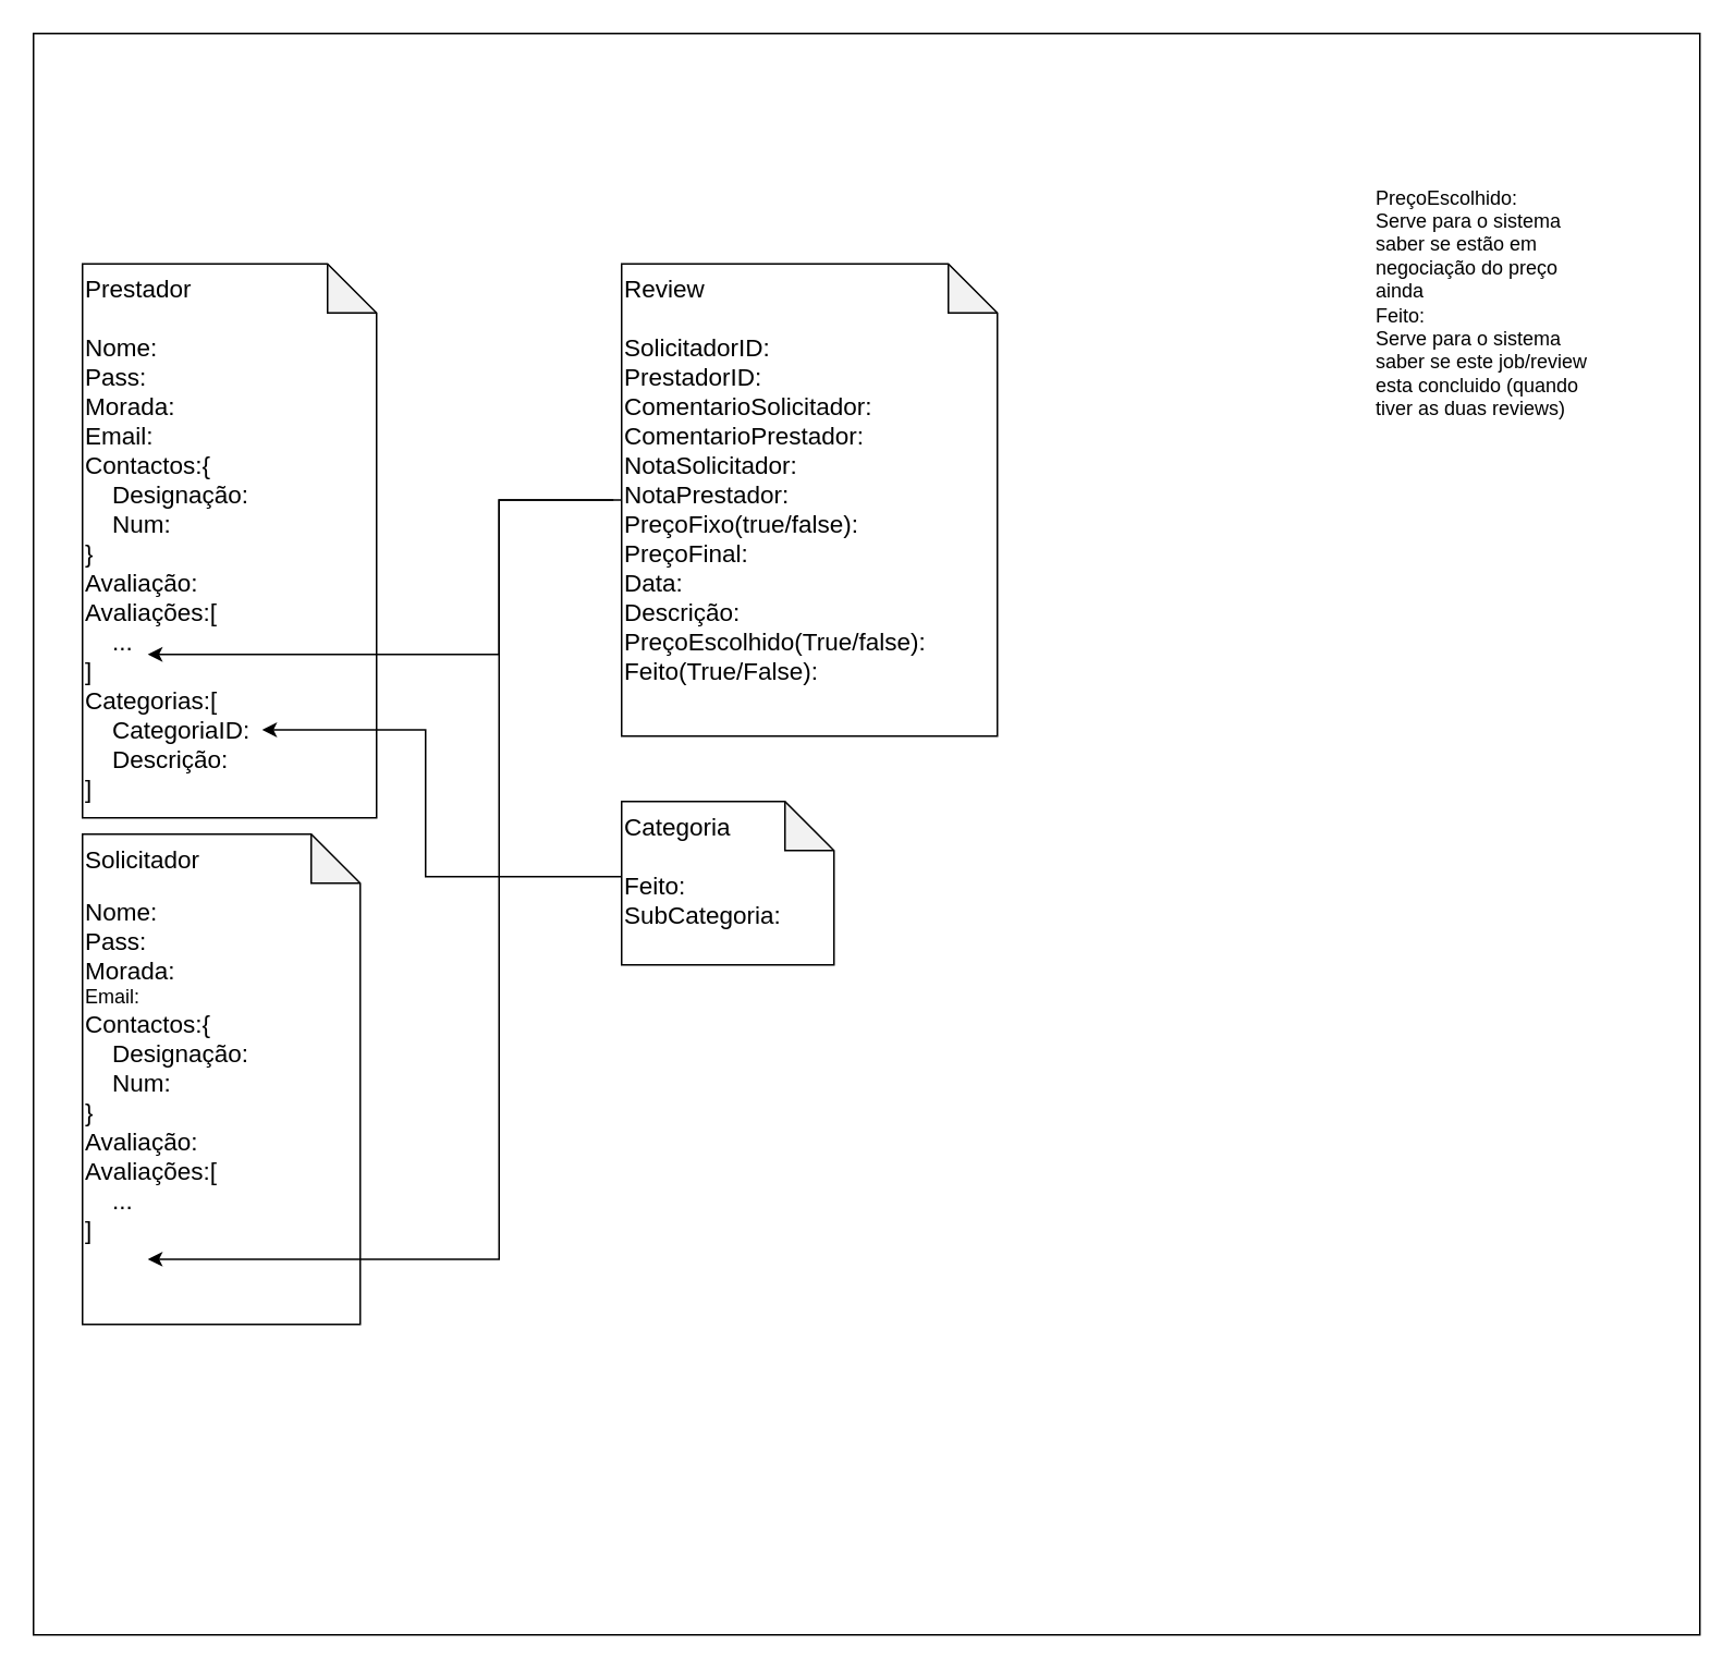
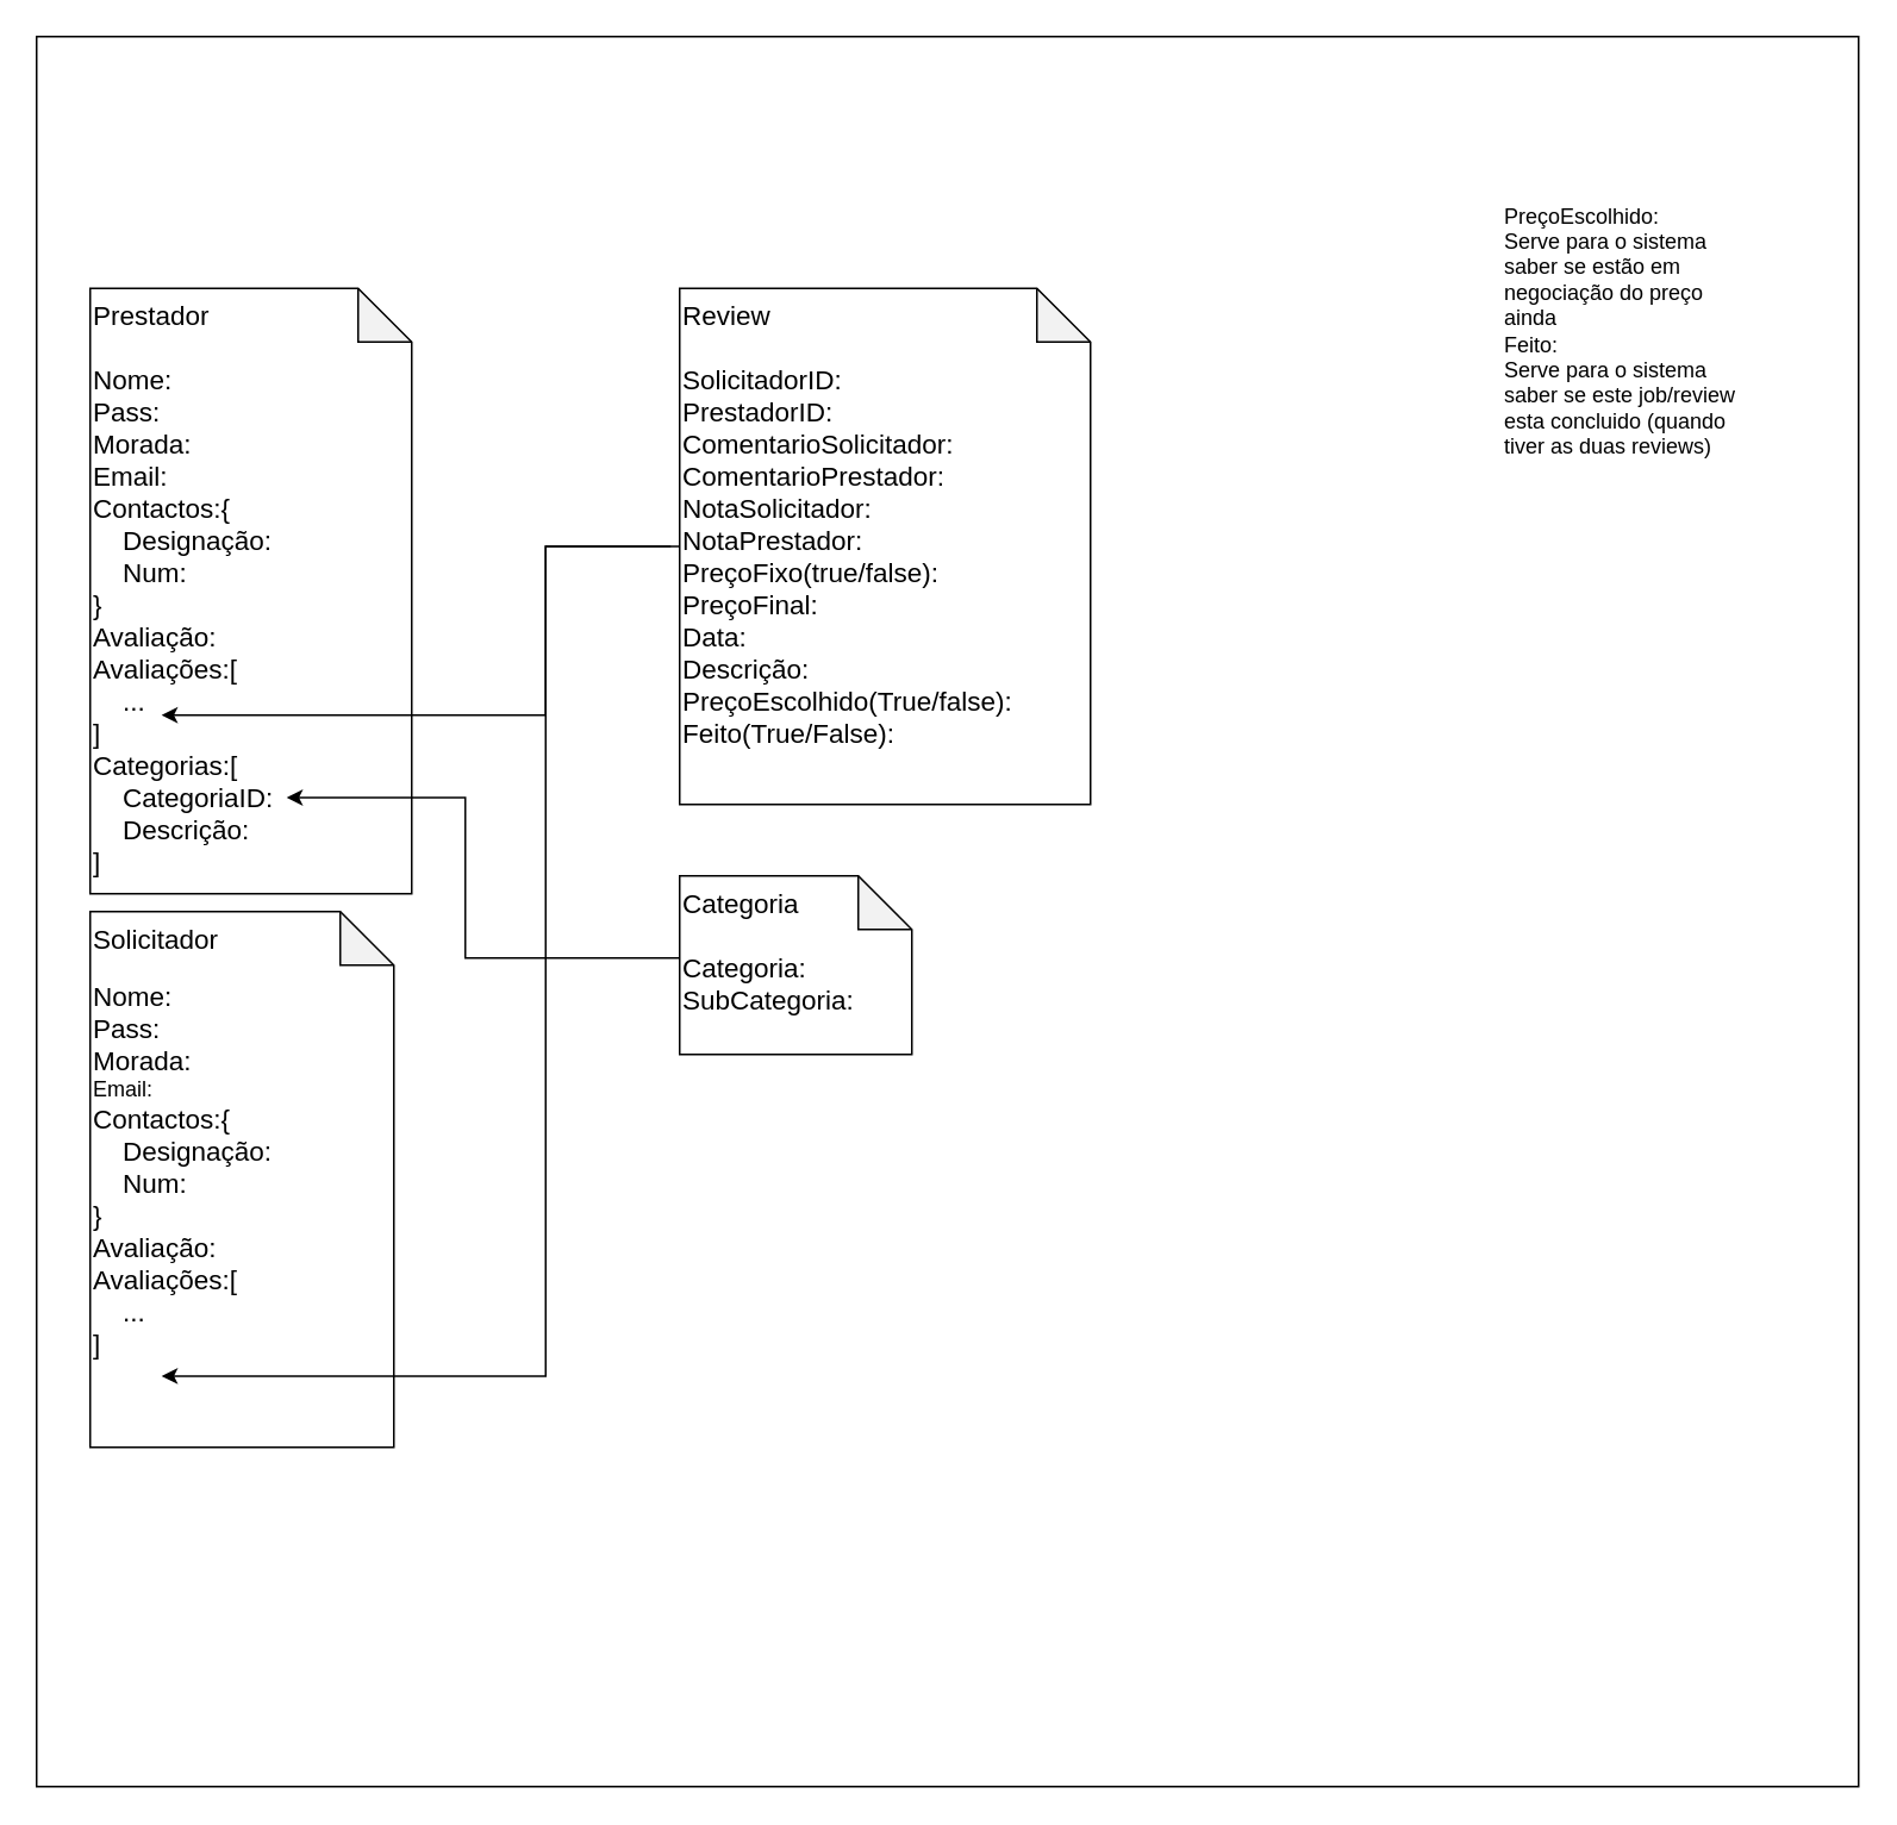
- <mxCell id="10" value="&lt;font style=&quot;font-size: 15px&quot;&gt;Categoria&lt;br&gt;&lt;br&gt;Feito:&lt;br&gt;SubCategoria:&lt;/font&gt;" style="shape=note;whiteSpace=wrap;html=1;backgroundOutline=1;darkOpacity=0.05;align=left;verticalAlign=top;" vertex="1" parent="1"><mxGeometry x="380" y="490" width="130" height="100" as="geometry" /></mxCell>
+ <mxCell id="10" value="&lt;font style=&quot;font-size: 15px&quot;&gt;Categoria&lt;br&gt;&lt;br&gt;Categoria:&lt;br&gt;SubCategoria:&lt;/font&gt;" style="shape=note;whiteSpace=wrap;html=1;backgroundOutline=1;darkOpacity=0.05;align=left;verticalAlign=top;" vertex="1" parent="1"><mxGeometry x="380" y="490" width="130" height="100" as="geometry" /></mxCell>
